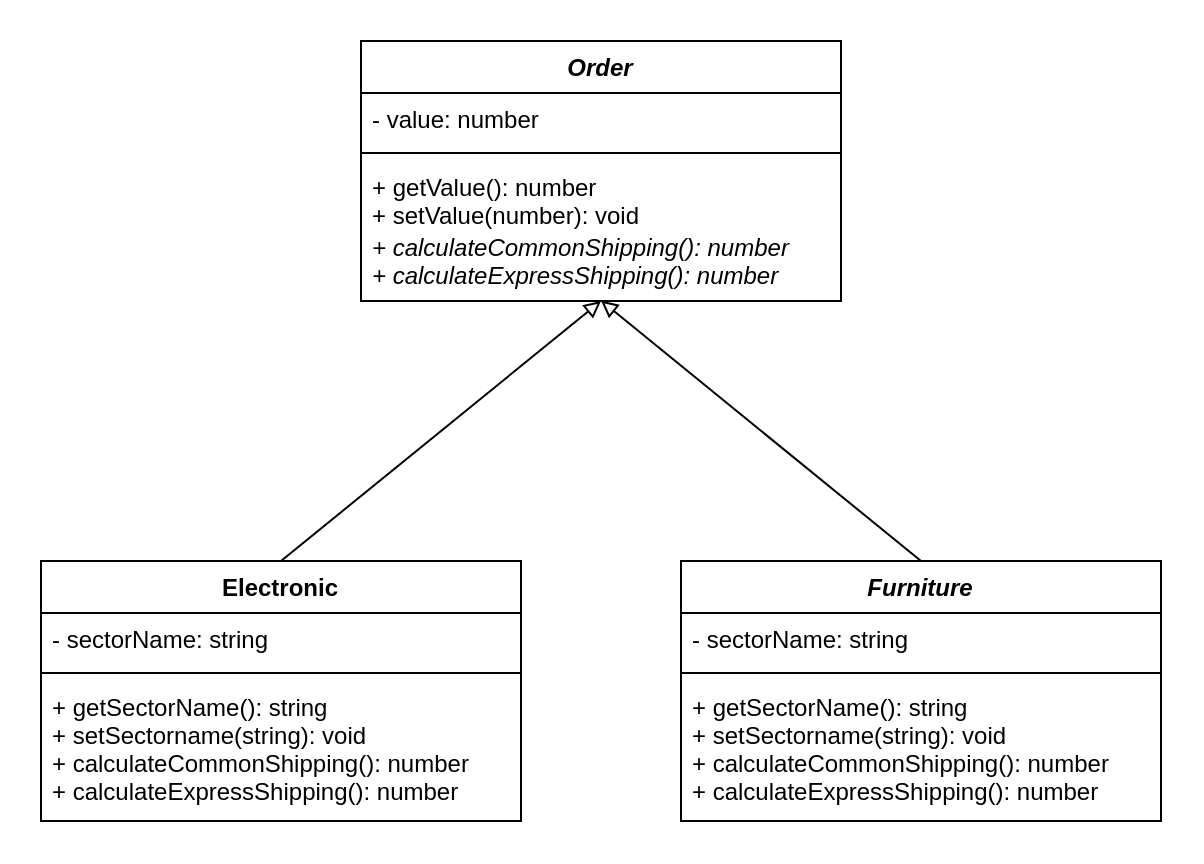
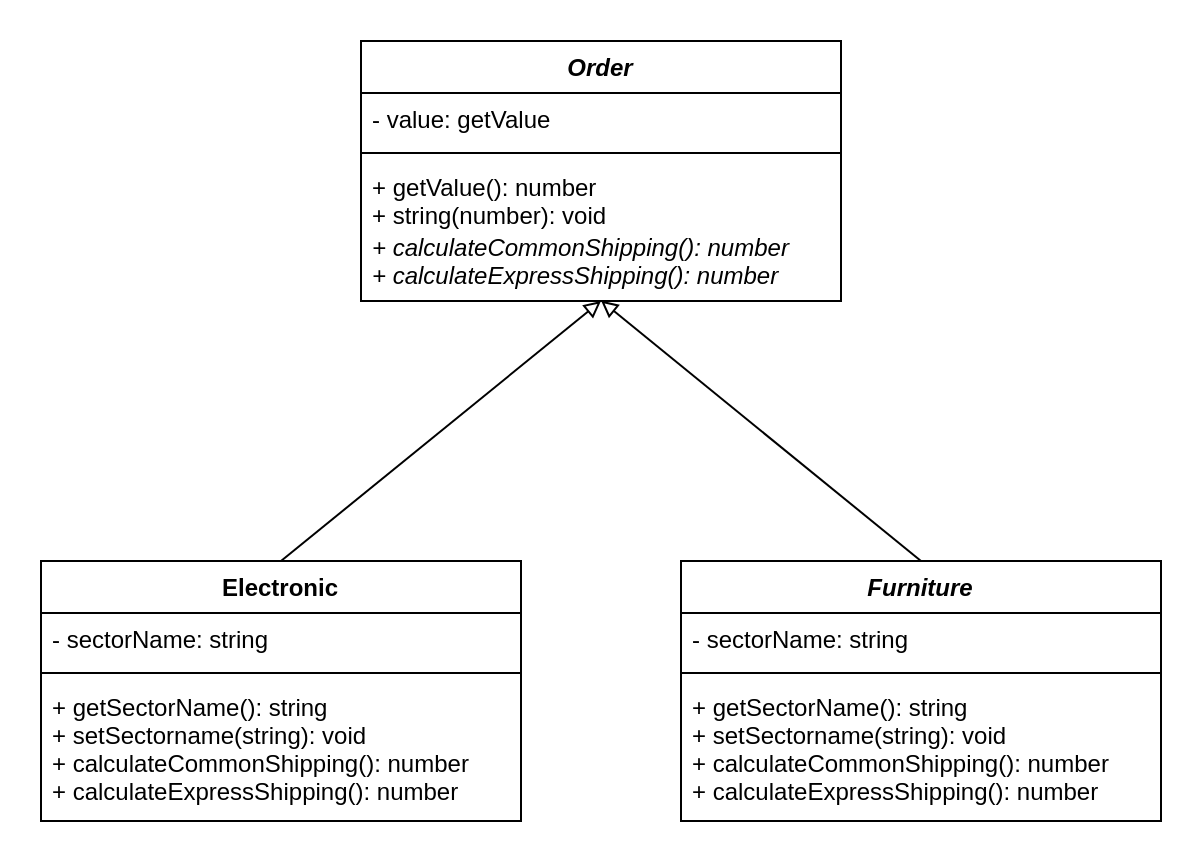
- <mxCell id="3" value="- value: number" style="text;strokeColor=none;fillColor=none;align=left;verticalAlign=top;spacingLeft=4;spacingRight=4;overflow=hidden;rotatable=0;points=[[0,0.5],[1,0.5]];portConstraint=eastwest;" vertex="1" parent="2"><mxGeometry y="26" width="240" height="26" as="geometry" /></mxCell>
+ <mxCell id="3" value="- value: getValue" style="text;strokeColor=none;fillColor=none;align=left;verticalAlign=top;spacingLeft=4;spacingRight=4;overflow=hidden;rotatable=0;points=[[0,0.5],[1,0.5]];portConstraint=eastwest;" vertex="1" parent="2"><mxGeometry y="26" width="240" height="26" as="geometry" /></mxCell>
- <mxCell id="5" value="+ getValue(): number&#10;+ setValue(number): void&#10;" style="text;strokeColor=none;fillColor=none;align=left;verticalAlign=top;spacingLeft=4;spacingRight=4;overflow=hidden;rotatable=0;points=[[0,0.5],[1,0.5]];portConstraint=eastwest;fontStyle=0" vertex="1" parent="2"><mxGeometry y="60" width="240" height="30" as="geometry" /></mxCell>
+ <mxCell id="5" value="+ getValue(): number&#10;+ string(number): void&#10;" style="text;strokeColor=none;fillColor=none;align=left;verticalAlign=top;spacingLeft=4;spacingRight=4;overflow=hidden;rotatable=0;points=[[0,0.5],[1,0.5]];portConstraint=eastwest;fontStyle=0" vertex="1" parent="2"><mxGeometry y="60" width="240" height="30" as="geometry" /></mxCell>
